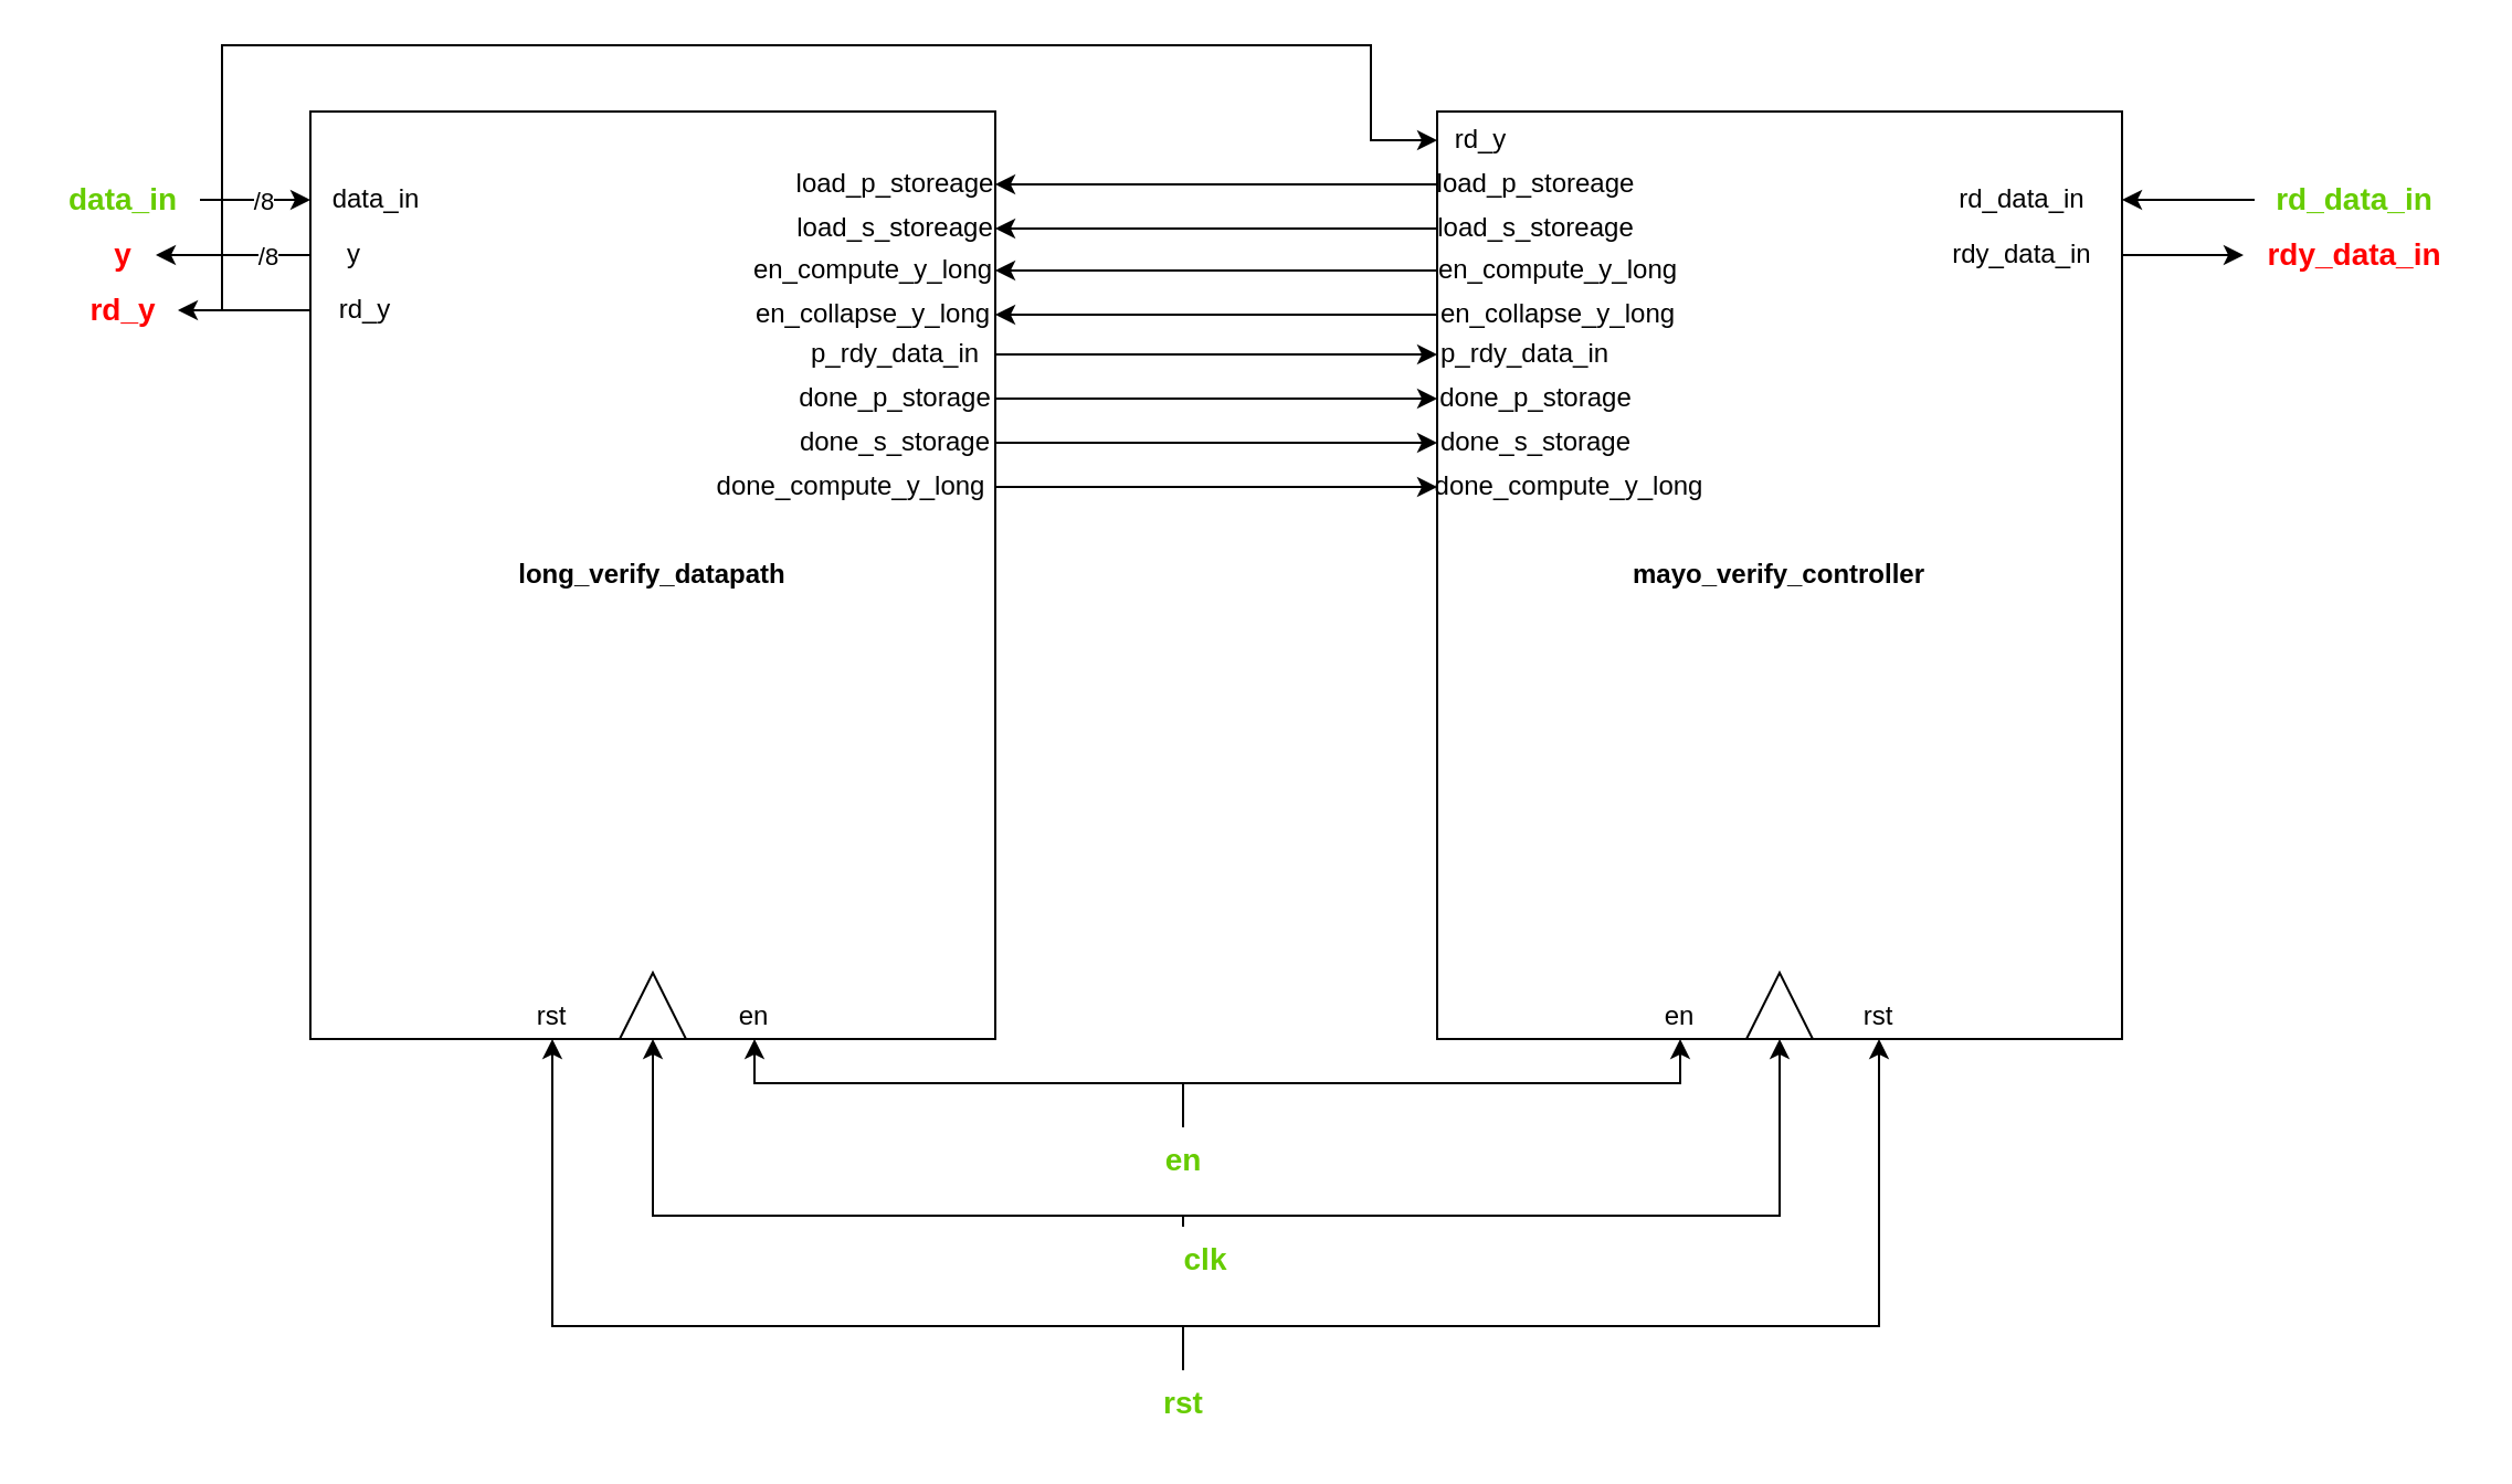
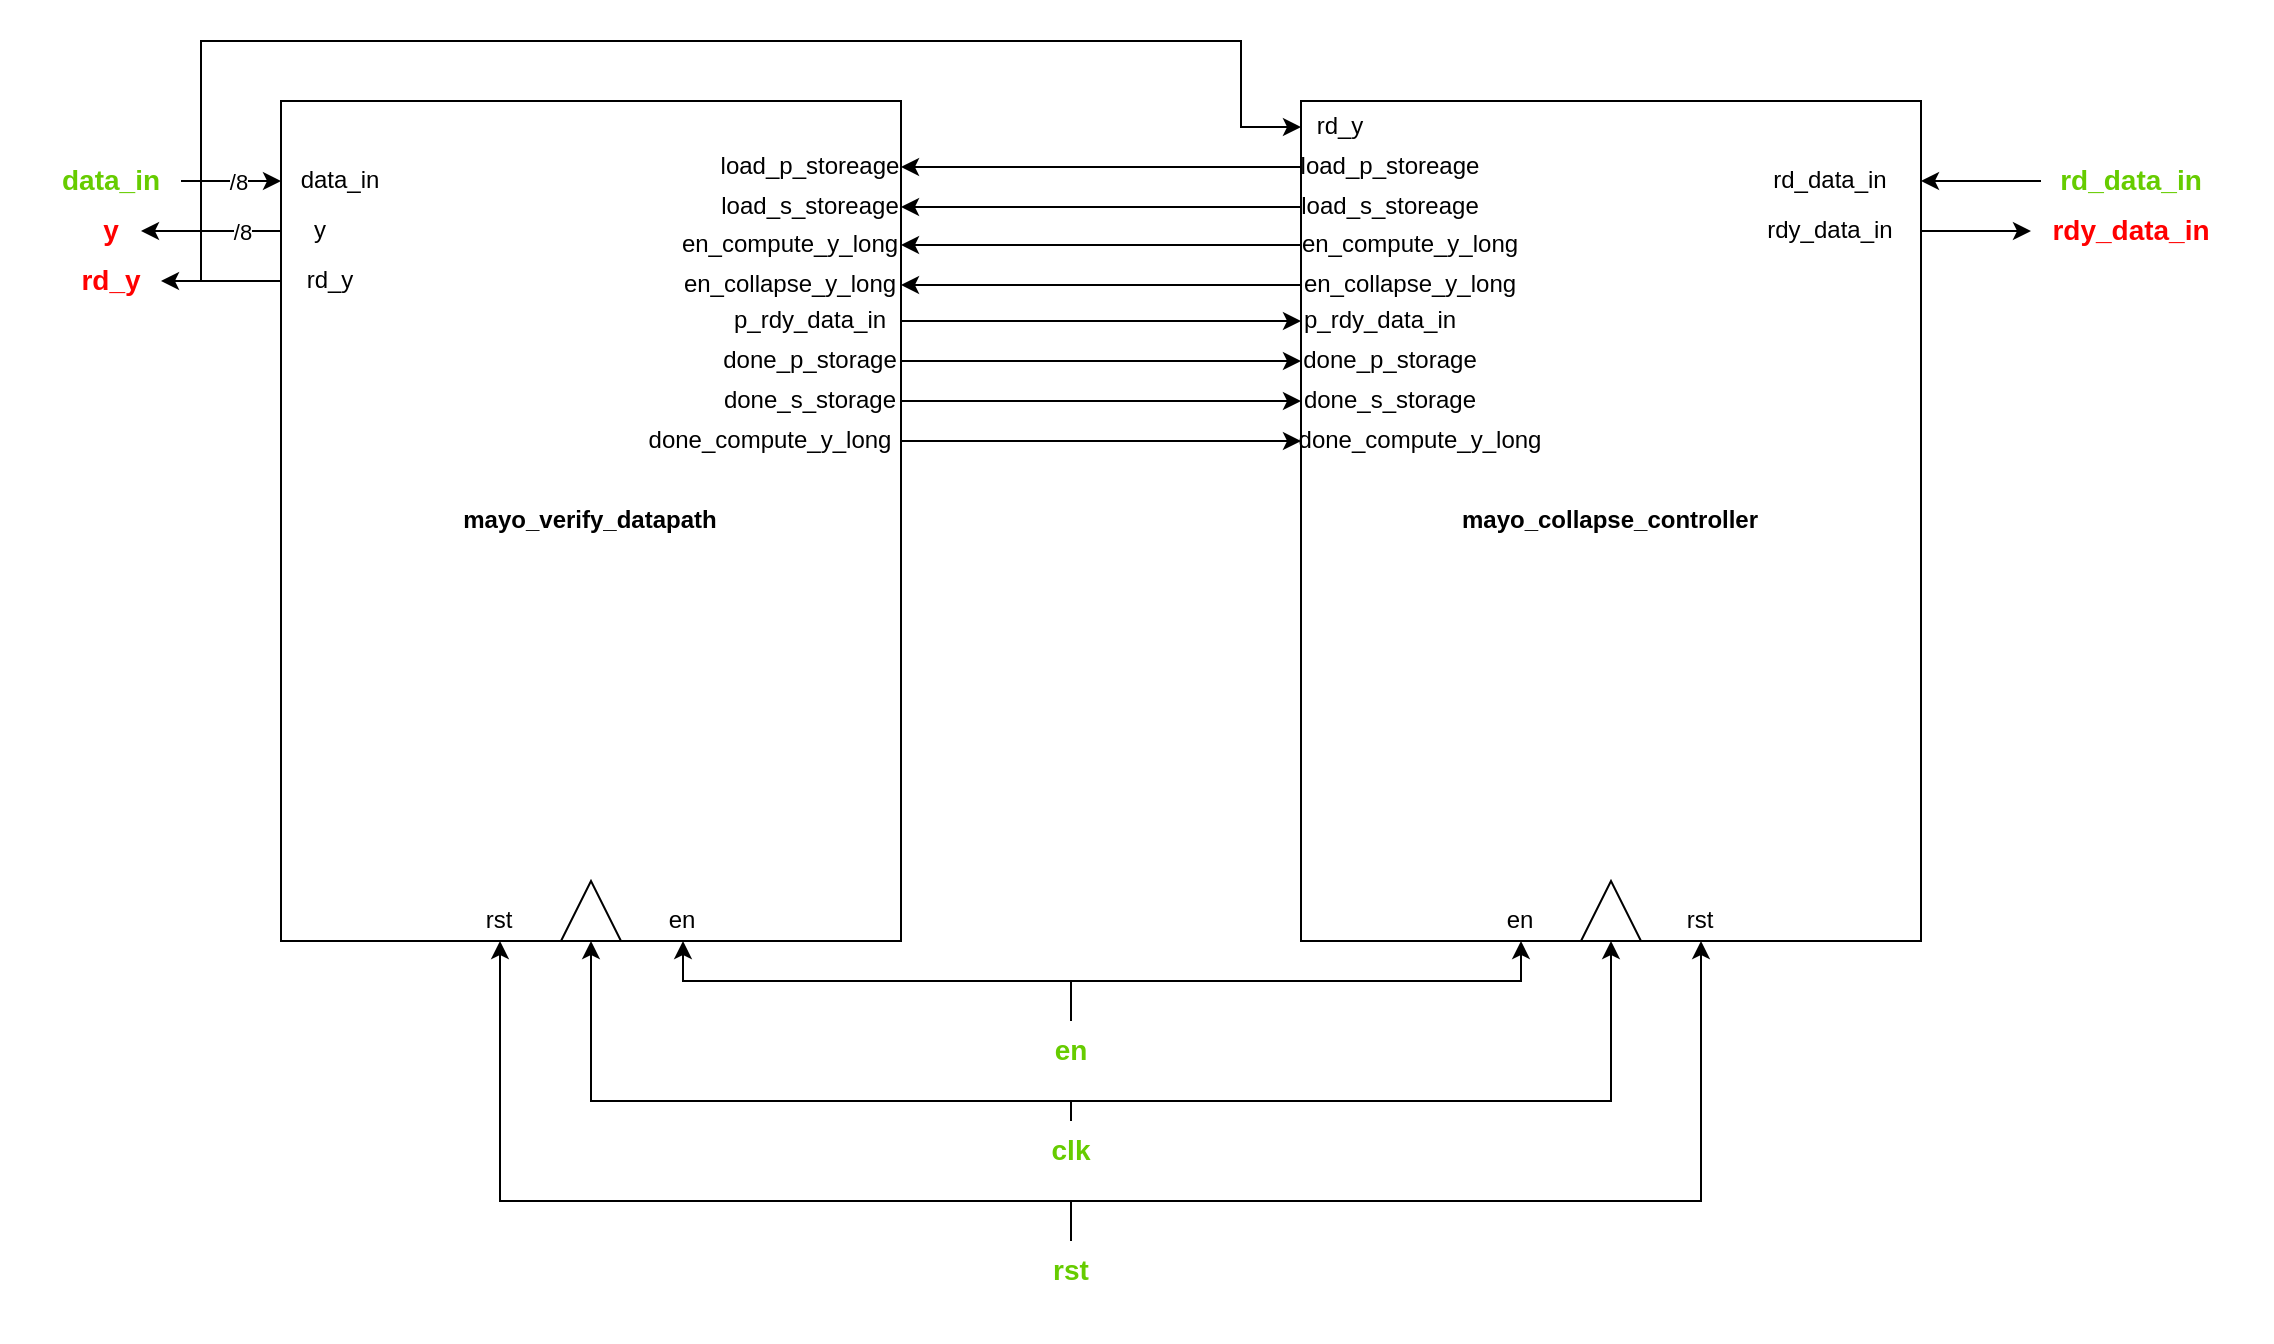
- <mxCell id="2" value="&lt;b&gt;long_verify_datapath&lt;/b&gt;" style="rounded=0;whiteSpace=wrap;html=1;" parent="1" vertex="1"><mxGeometry x="140" y="50" width="310" height="420" as="geometry" /></mxCell>
+ <mxCell id="2" value="&lt;b&gt;mayo_verify_datapath&lt;/b&gt;" style="rounded=0;whiteSpace=wrap;html=1;" parent="1" vertex="1"><mxGeometry x="140" y="50" width="310" height="420" as="geometry" /></mxCell>
- <mxCell id="5" value="&lt;b&gt;mayo_verify_controller&lt;/b&gt;" style="rounded=0;whiteSpace=wrap;html=1;" parent="1" vertex="1"><mxGeometry x="650" y="50" width="310" height="420" as="geometry" /></mxCell>
+ <mxCell id="5" value="&lt;b&gt;mayo_collapse_controller&lt;/b&gt;" style="rounded=0;whiteSpace=wrap;html=1;" parent="1" vertex="1"><mxGeometry x="650" y="50" width="310" height="420" as="geometry" /></mxCell>
- <mxCell id="46" value="&lt;font color=&quot;#66cc00&quot;&gt;&lt;span style=&quot;font-size: 14px;&quot;&gt;&lt;b&gt;clk&lt;br&gt;&lt;/b&gt;&lt;/span&gt;&lt;/font&gt;" style="text;html=1;align=center;verticalAlign=middle;resizable=0;points=[];autosize=1;strokeColor=none;fillColor=none;" parent="1" vertex="1"><mxGeometry x="525" y="555" width="40" height="30" as="geometry" /></mxCell>
+ <mxCell id="46" value="&lt;font color=&quot;#66cc00&quot;&gt;&lt;span style=&quot;font-size: 14px;&quot;&gt;&lt;b&gt;clk&lt;br&gt;&lt;/b&gt;&lt;/span&gt;&lt;/font&gt;" style="text;html=1;align=center;verticalAlign=middle;resizable=0;points=[];autosize=1;strokeColor=none;fillColor=none;" parent="1" vertex="1"><mxGeometry x="515" y="560" width="40" height="30" as="geometry" /></mxCell>
